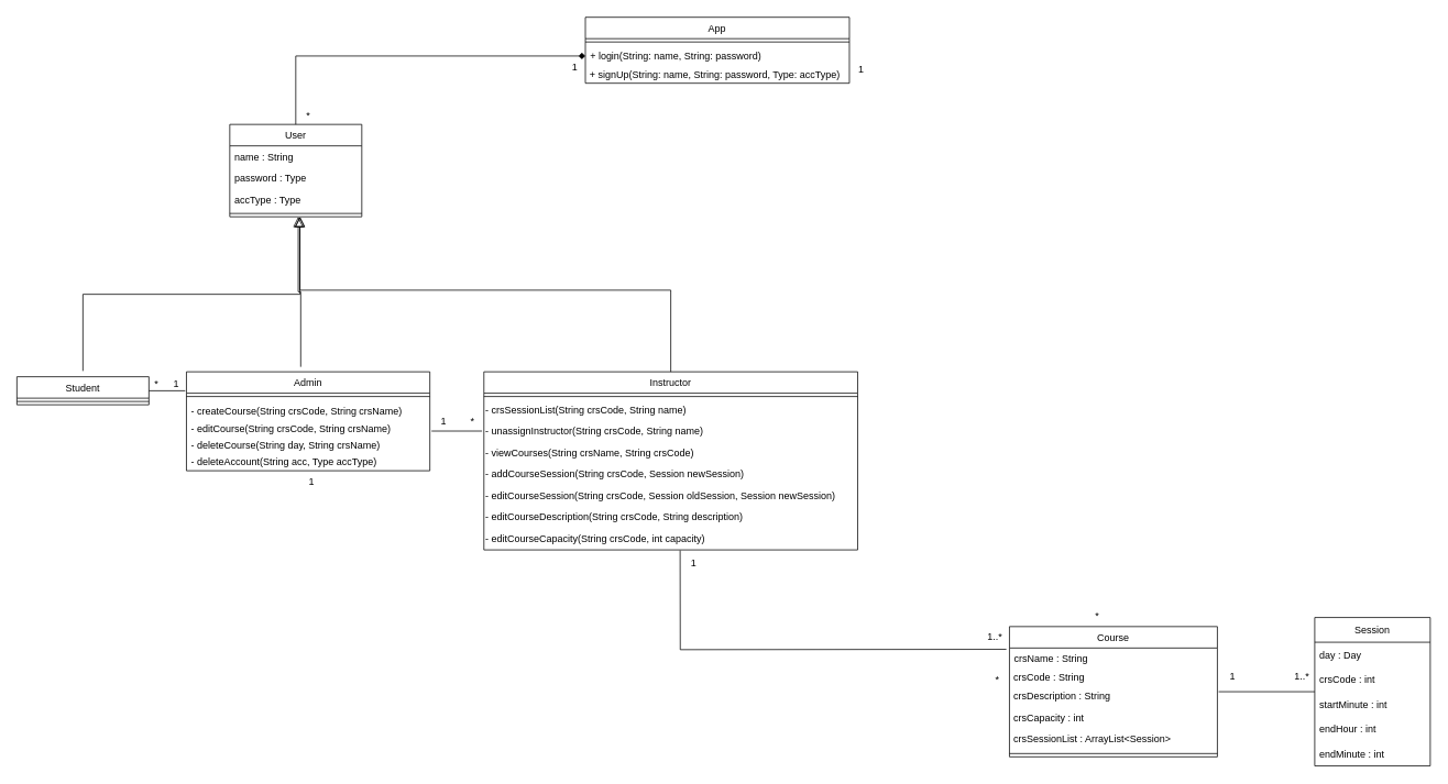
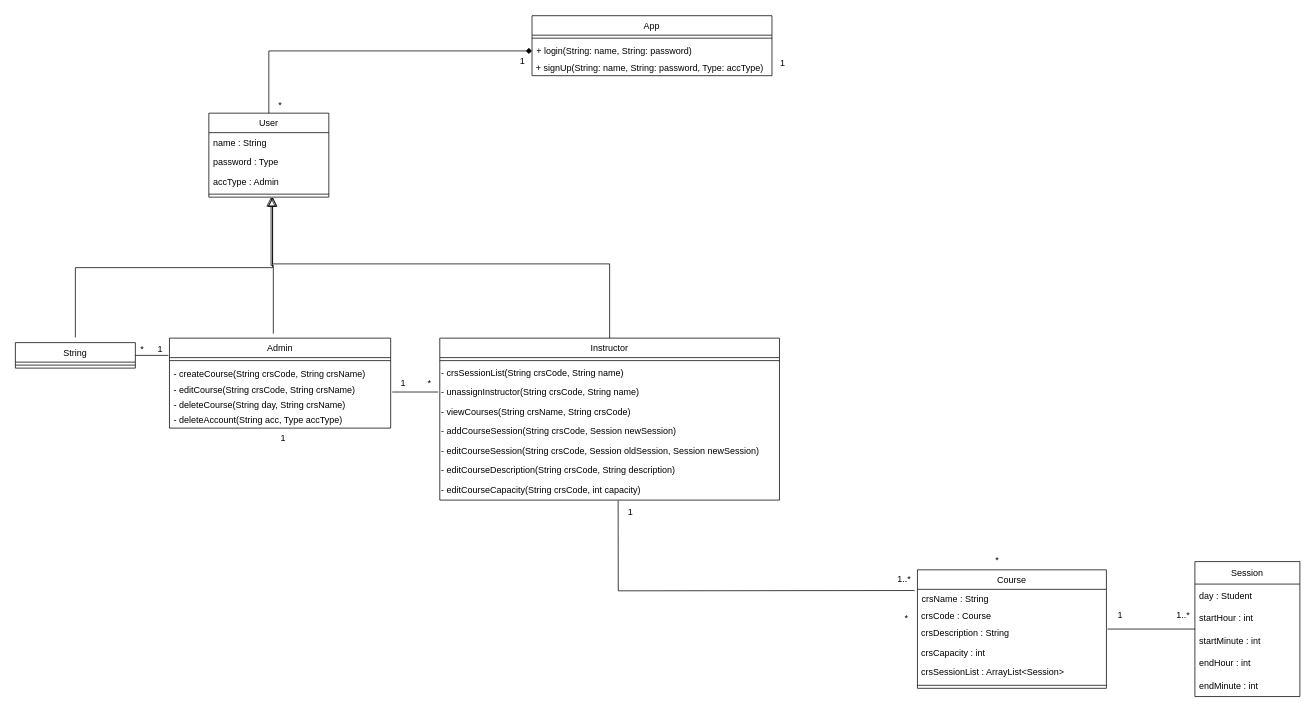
- <mxCell id="5" value="accType : Type" style="text;align=left;verticalAlign=top;spacingLeft=4;spacingRight=4;overflow=hidden;rotatable=0;points=[[0,0.5],[1,0.5]];portConstraint=eastwest;rounded=0;shadow=0;html=0;" parent="2" vertex="1"><mxGeometry y="78" width="160" height="26" as="geometry" /></mxCell>
+ <mxCell id="5" value="accType : Admin" style="text;align=left;verticalAlign=top;spacingLeft=4;spacingRight=4;overflow=hidden;rotatable=0;points=[[0,0.5],[1,0.5]];portConstraint=eastwest;rounded=0;shadow=0;html=0;" parent="2" vertex="1"><mxGeometry y="78" width="160" height="26" as="geometry" /></mxCell>
- <mxCell id="14" value="Student" style="swimlane;fontStyle=0;align=center;verticalAlign=top;childLayout=stackLayout;horizontal=1;startSize=26;horizontalStack=0;resizeParent=1;resizeLast=0;collapsible=1;marginBottom=0;rounded=0;shadow=0;strokeWidth=1;" parent="1" vertex="1"><mxGeometry x="20" y="456" width="160" height="34" as="geometry"><mxRectangle x="340" y="380" width="170" height="26" as="alternateBounds" /></mxGeometry></mxCell>
+ <mxCell id="14" value="String" style="swimlane;fontStyle=0;align=center;verticalAlign=top;childLayout=stackLayout;horizontal=1;startSize=26;horizontalStack=0;resizeParent=1;resizeLast=0;collapsible=1;marginBottom=0;rounded=0;shadow=0;strokeWidth=1;" parent="1" vertex="1"><mxGeometry x="20" y="456" width="160" height="34" as="geometry"><mxRectangle x="340" y="380" width="170" height="26" as="alternateBounds" /></mxGeometry></mxCell>
- <mxCell id="44" value="day : Day" style="text;strokeColor=none;fillColor=none;align=left;verticalAlign=middle;spacingLeft=4;spacingRight=4;overflow=hidden;points=[[0,0.5],[1,0.5]];portConstraint=eastwest;rotatable=0;" parent="43" vertex="1"><mxGeometry y="30" width="140" height="30" as="geometry" /></mxCell>
+ <mxCell id="44" value="day : Student" style="text;strokeColor=none;fillColor=none;align=left;verticalAlign=middle;spacingLeft=4;spacingRight=4;overflow=hidden;points=[[0,0.5],[1,0.5]];portConstraint=eastwest;rotatable=0;" parent="43" vertex="1"><mxGeometry y="30" width="140" height="30" as="geometry" /></mxCell>
- <mxCell id="35" value="&amp;nbsp;crsCode : String" style="text;html=1;resizable=0;autosize=1;align=left;verticalAlign=middle;points=[];fillColor=none;strokeColor=none;rounded=0;" parent="33" vertex="1"><mxGeometry y="52" width="252" height="20" as="geometry" /></mxCell>
+ <mxCell id="35" value="&amp;nbsp;crsCode : Course" style="text;html=1;resizable=0;autosize=1;align=left;verticalAlign=middle;points=[];fillColor=none;strokeColor=none;rounded=0;" parent="33" vertex="1"><mxGeometry y="52" width="252" height="20" as="geometry" /></mxCell>
- <mxCell id="45" value="crsCode : int" style="text;strokeColor=none;fillColor=none;align=left;verticalAlign=middle;spacingLeft=4;spacingRight=4;overflow=hidden;points=[[0,0.5],[1,0.5]];portConstraint=eastwest;rotatable=0;" parent="43" vertex="1"><mxGeometry y="60" width="140" height="30" as="geometry" /></mxCell>
+ <mxCell id="45" value="startHour : int" style="text;strokeColor=none;fillColor=none;align=left;verticalAlign=middle;spacingLeft=4;spacingRight=4;overflow=hidden;points=[[0,0.5],[1,0.5]];portConstraint=eastwest;rotatable=0;" parent="43" vertex="1"><mxGeometry y="60" width="140" height="30" as="geometry" /></mxCell>
